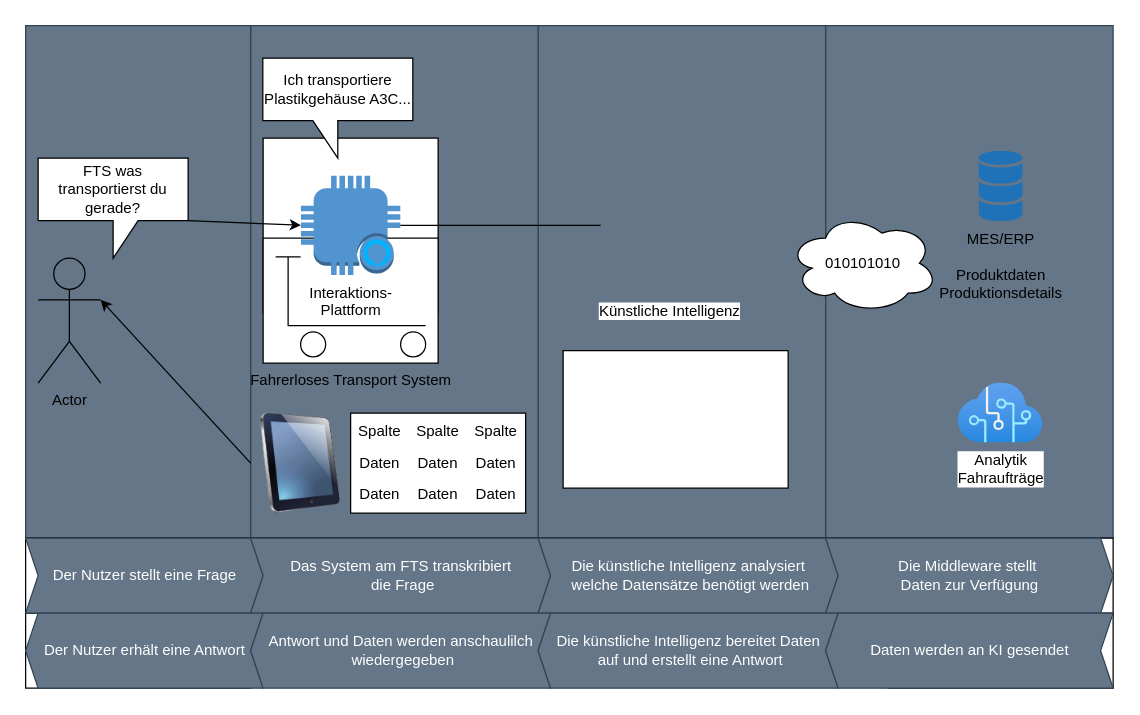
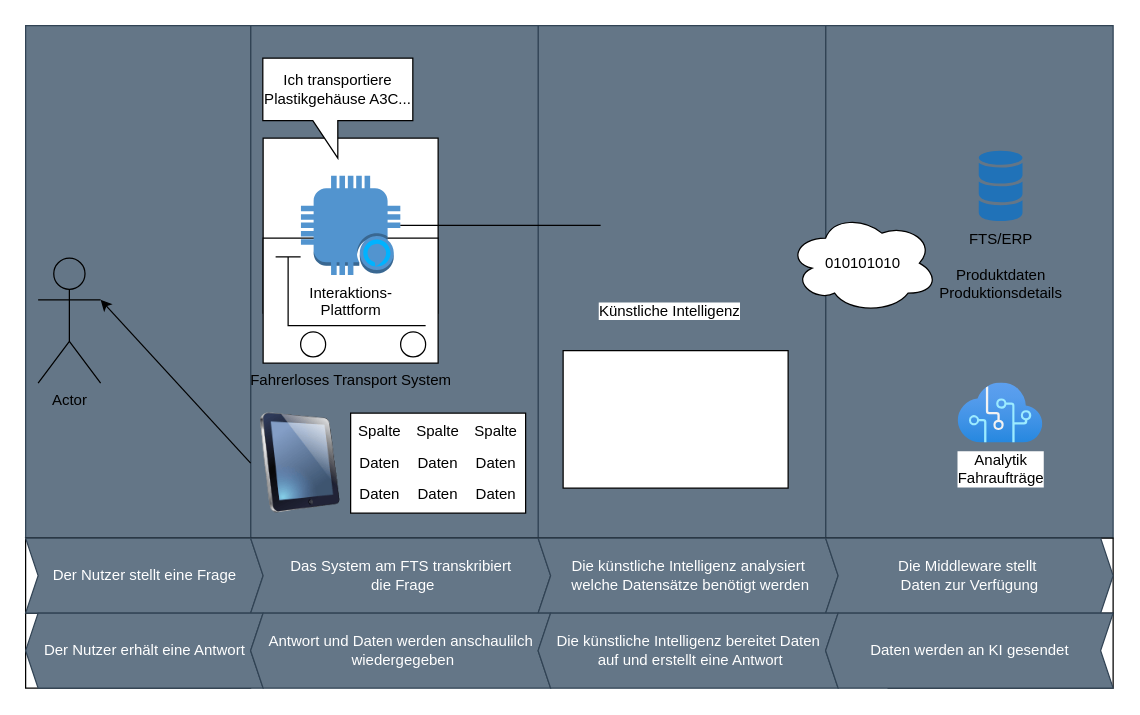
- <mxCell id="11" value="FTS was transportierst du gerade?" style="shape=callout;whiteSpace=wrap;html=1;perimeter=calloutPerimeter;" parent="1" vertex="1"><mxGeometry x="30" y="126" width="120" height="80" as="geometry" /></mxCell>
- <mxCell id="17" value="" style="endArrow=classic;html=1;rounded=0;exitX=0;exitY=0;exitDx=120;exitDy=50;exitPerimeter=0;entryX=0;entryY=0.5;entryDx=0;entryDy=0;entryPerimeter=0;" parent="1" source="11" target="16" edge="1"><mxGeometry width="50" height="50" relative="1" as="geometry"><mxPoint x="290" y="270" as="sourcePoint" /><mxPoint x="340" y="220" as="targetPoint" /></mxGeometry></mxCell>
- <mxCell id="13" value="MES/ERP&lt;div&gt;&lt;br&gt;&lt;/div&gt;&lt;div&gt;Produktdaten&lt;/div&gt;&lt;div&gt;Produktionsdetails&lt;/div&gt;" style="sketch=0;shadow=0;dashed=0;html=1;strokeColor=none;labelPosition=center;verticalLabelPosition=bottom;verticalAlign=top;outlineConnect=0;align=center;shape=mxgraph.office.databases.database_mini_3;fillColor=#2072B8;" parent="1" vertex="1"><mxGeometry x="782.5" y="120" width="35" height="57" as="geometry" /></mxCell>
+ <mxCell id="13" value="FTS/ERP&lt;div&gt;&lt;br&gt;&lt;/div&gt;&lt;div&gt;Produktdaten&lt;/div&gt;&lt;div&gt;Produktionsdetails&lt;/div&gt;" style="sketch=0;shadow=0;dashed=0;html=1;strokeColor=none;labelPosition=center;verticalLabelPosition=bottom;verticalAlign=top;outlineConnect=0;align=center;shape=mxgraph.office.databases.database_mini_3;fillColor=#2072B8;" parent="1" vertex="1"><mxGeometry x="782.5" y="120" width="35" height="57" as="geometry" /></mxCell>
